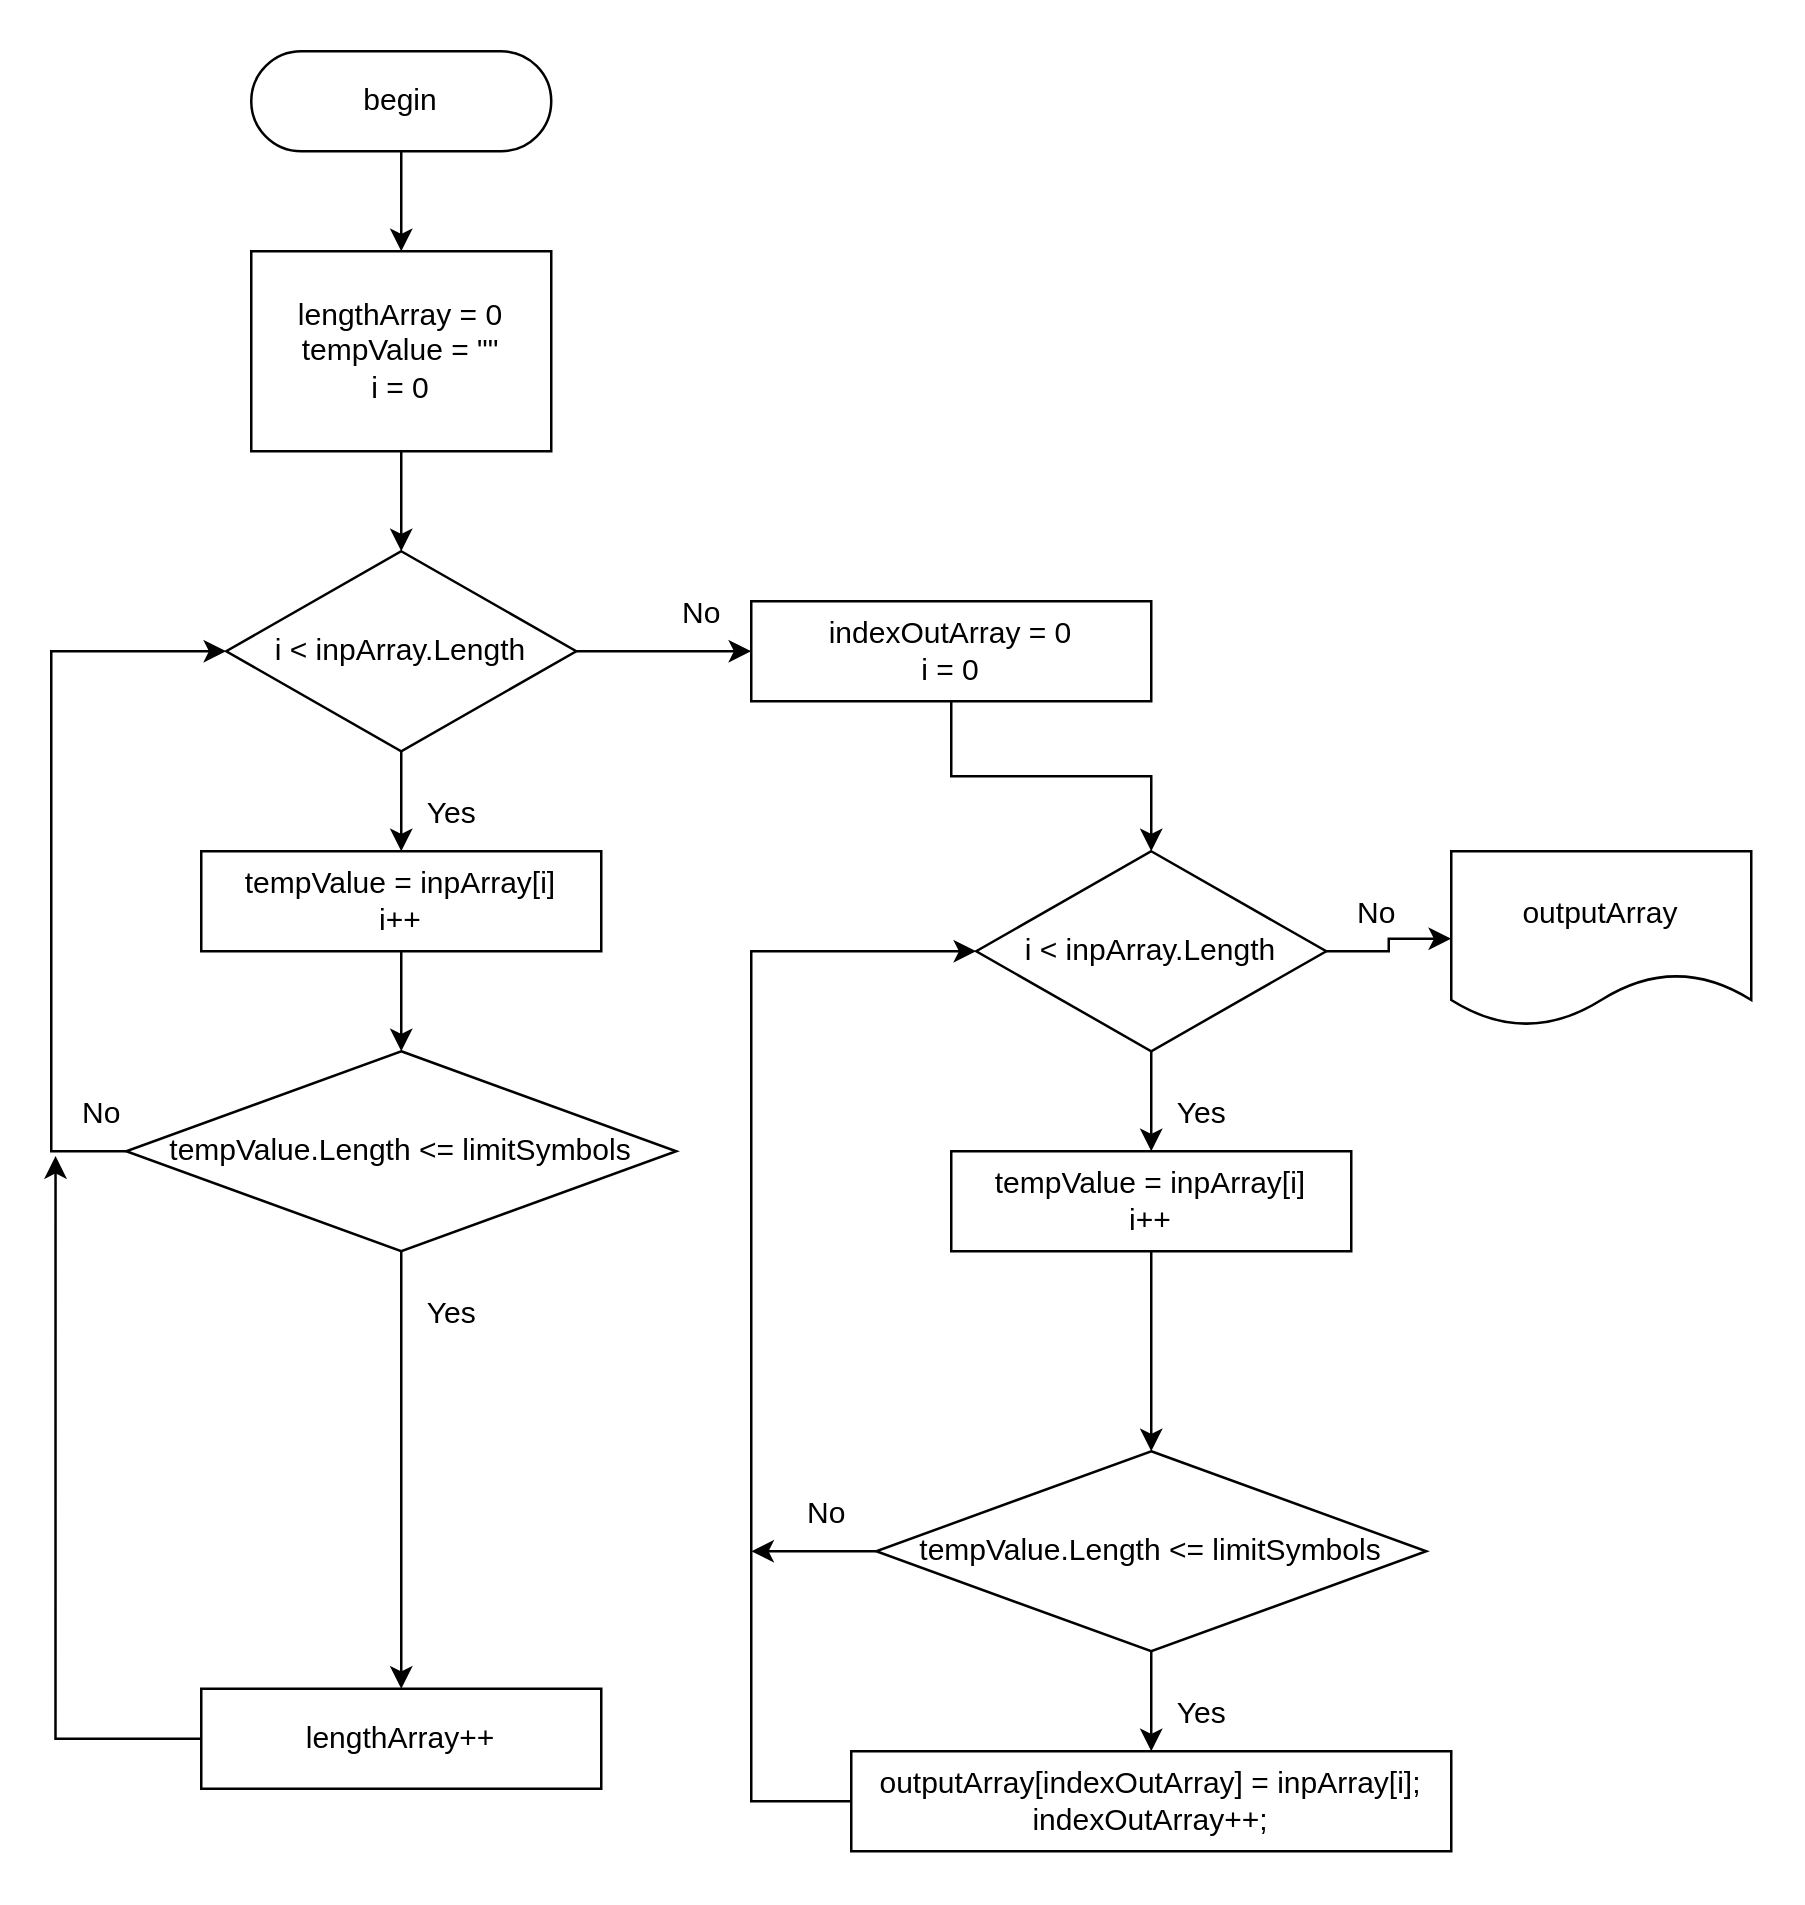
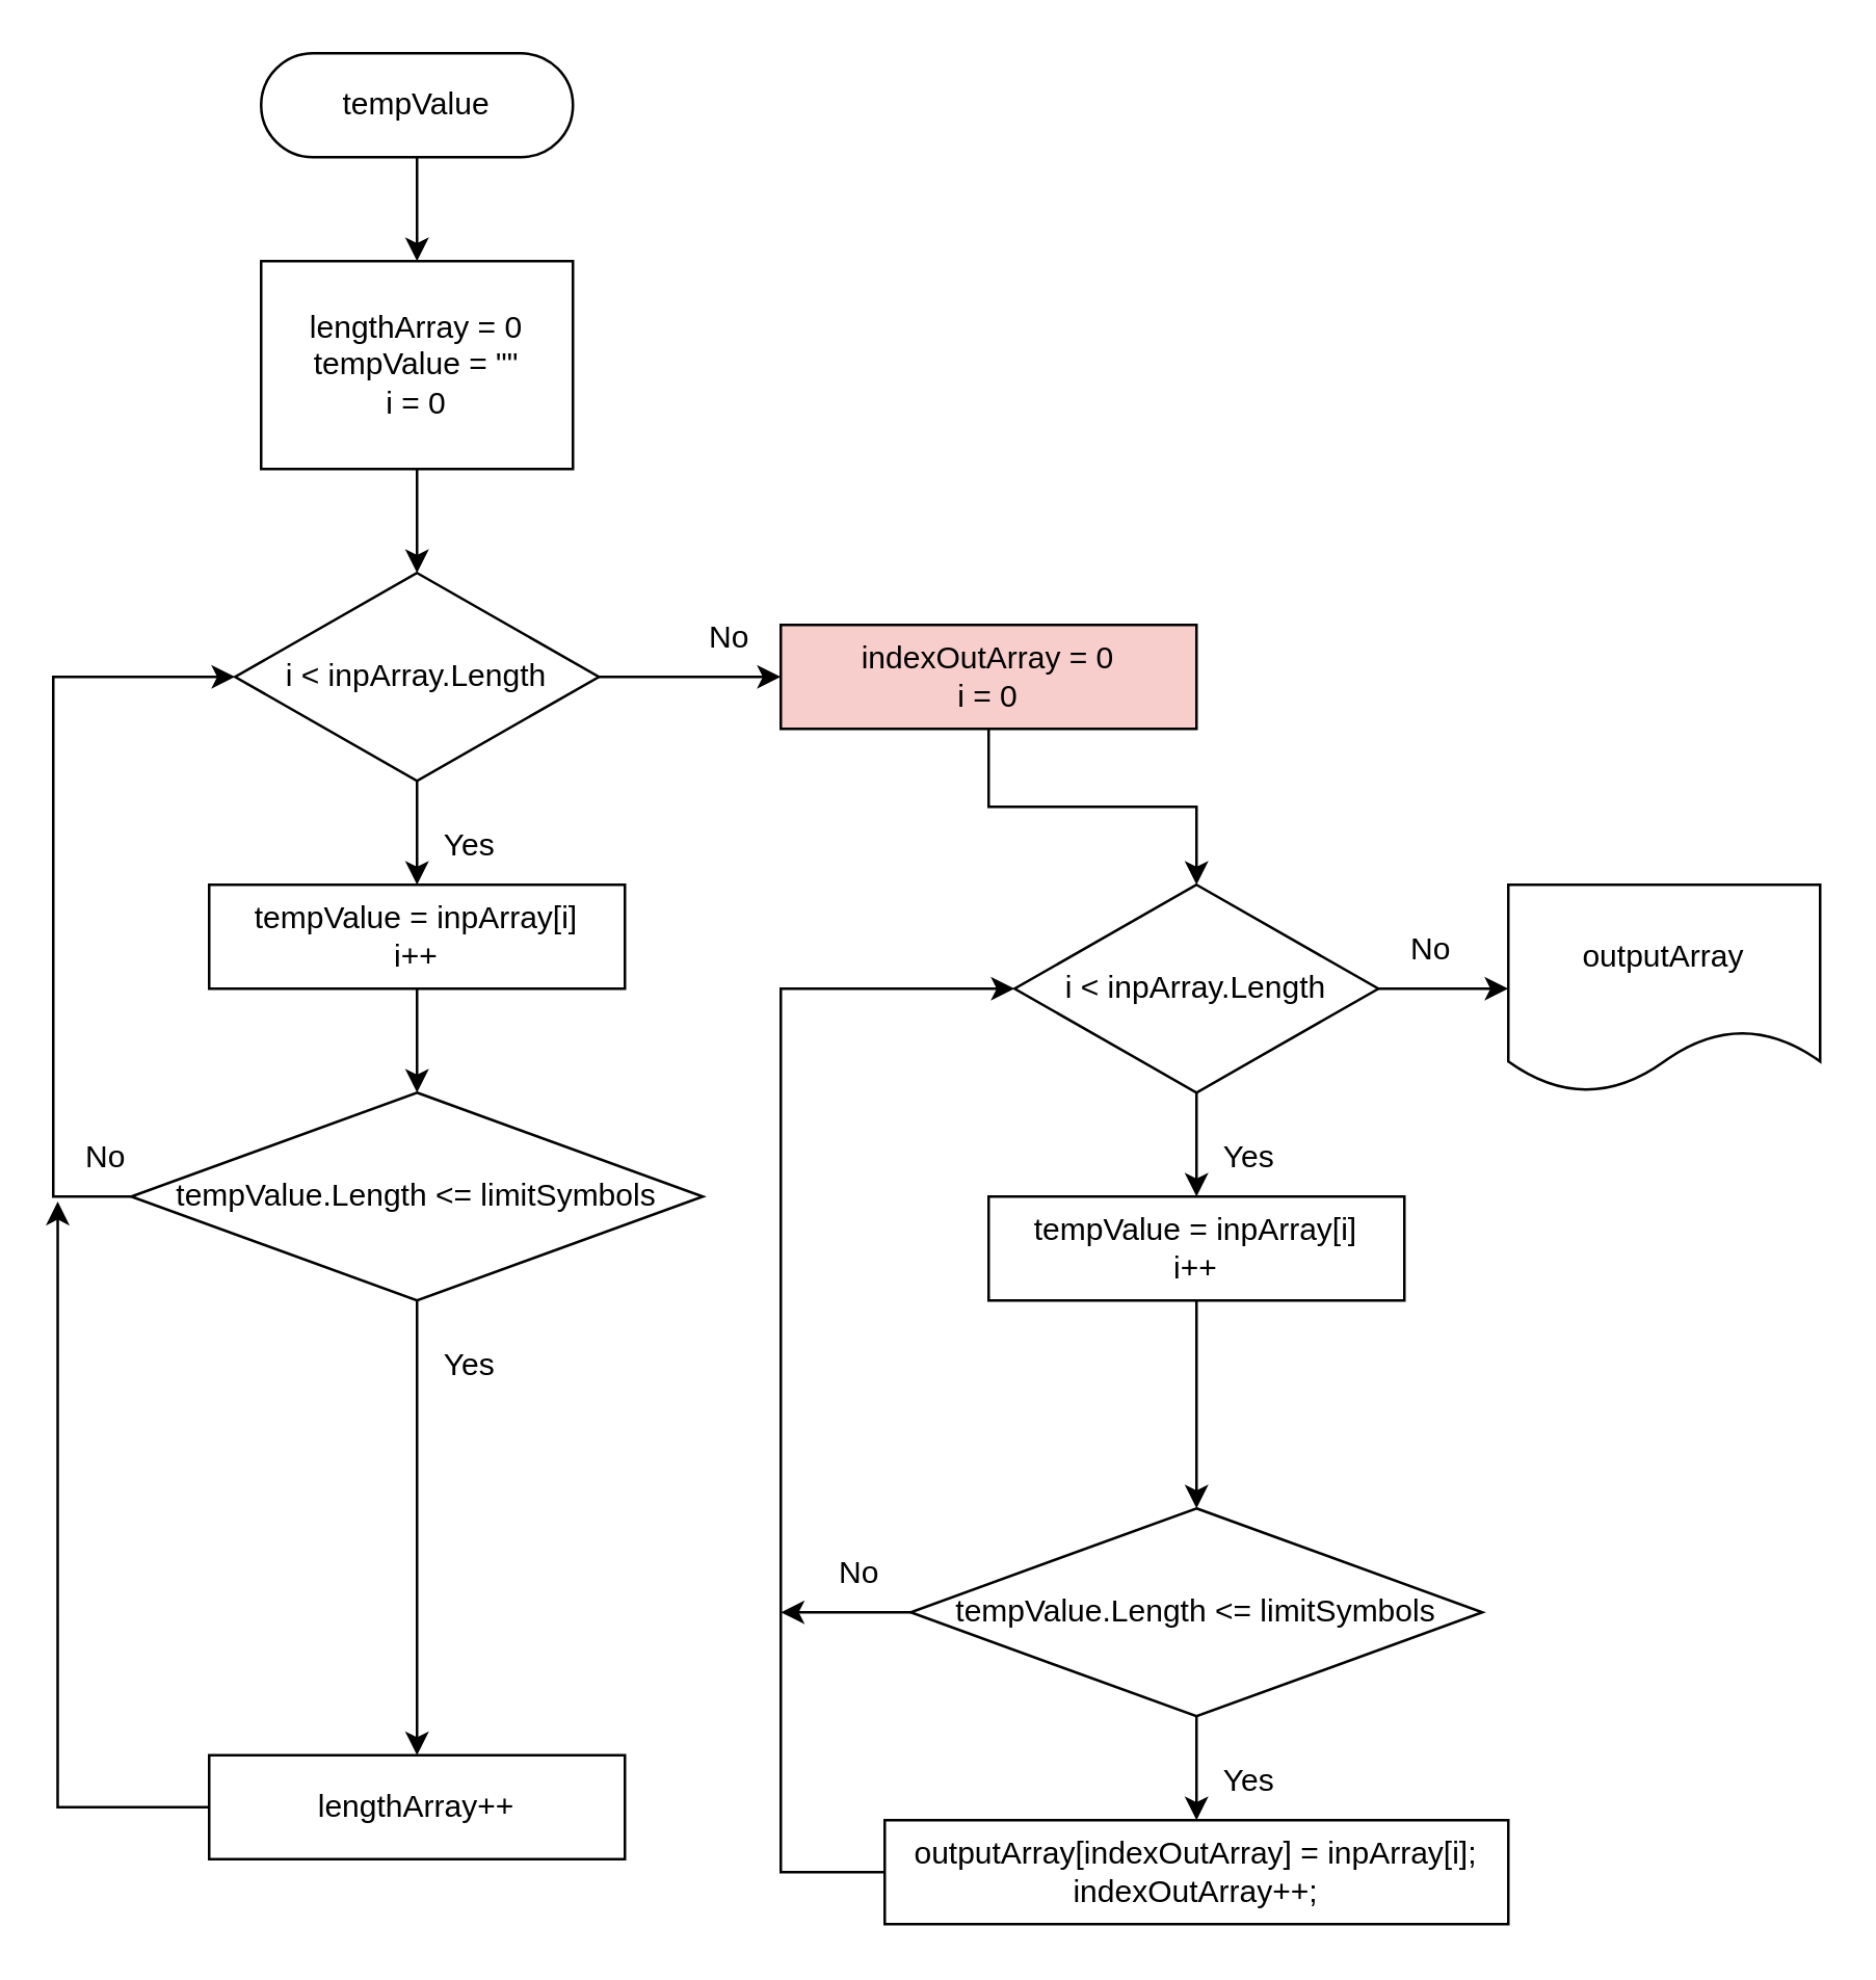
- <mxCell id="3" value="begin" style="rounded=1;whiteSpace=wrap;html=1;arcSize=50;" vertex="1" parent="1"><mxGeometry x="100" y="20" width="120" height="40" as="geometry" /></mxCell>
+ <mxCell id="3" value="tempValue" style="rounded=1;whiteSpace=wrap;html=1;arcSize=50;" vertex="1" parent="1"><mxGeometry x="100" y="20" width="120" height="40" as="geometry" /></mxCell>
- <mxCell id="19" value="indexOutArray = 0&lt;br&gt;i = 0" style="rounded=0;whiteSpace=wrap;html=1;" vertex="1" parent="1"><mxGeometry x="300" y="240" width="160" height="40" as="geometry" /></mxCell>
+ <mxCell id="19" value="indexOutArray = 0&lt;br&gt;i = 0" style="rounded=0;whiteSpace=wrap;html=1;fillColor=#f8cecc;" vertex="1" parent="1"><mxGeometry x="300" y="240" width="160" height="40" as="geometry" /></mxCell>
- <mxCell id="35" value="outputArray" style="shape=document;whiteSpace=wrap;html=1;boundedLbl=1;" vertex="1" parent="1"><mxGeometry x="580" y="340" width="120" height="70" as="geometry" /></mxCell>
+ <mxCell id="35" value="outputArray" style="shape=document;whiteSpace=wrap;html=1;boundedLbl=1;" vertex="1" parent="1"><mxGeometry x="580" y="340" width="120" height="80" as="geometry" /></mxCell>
